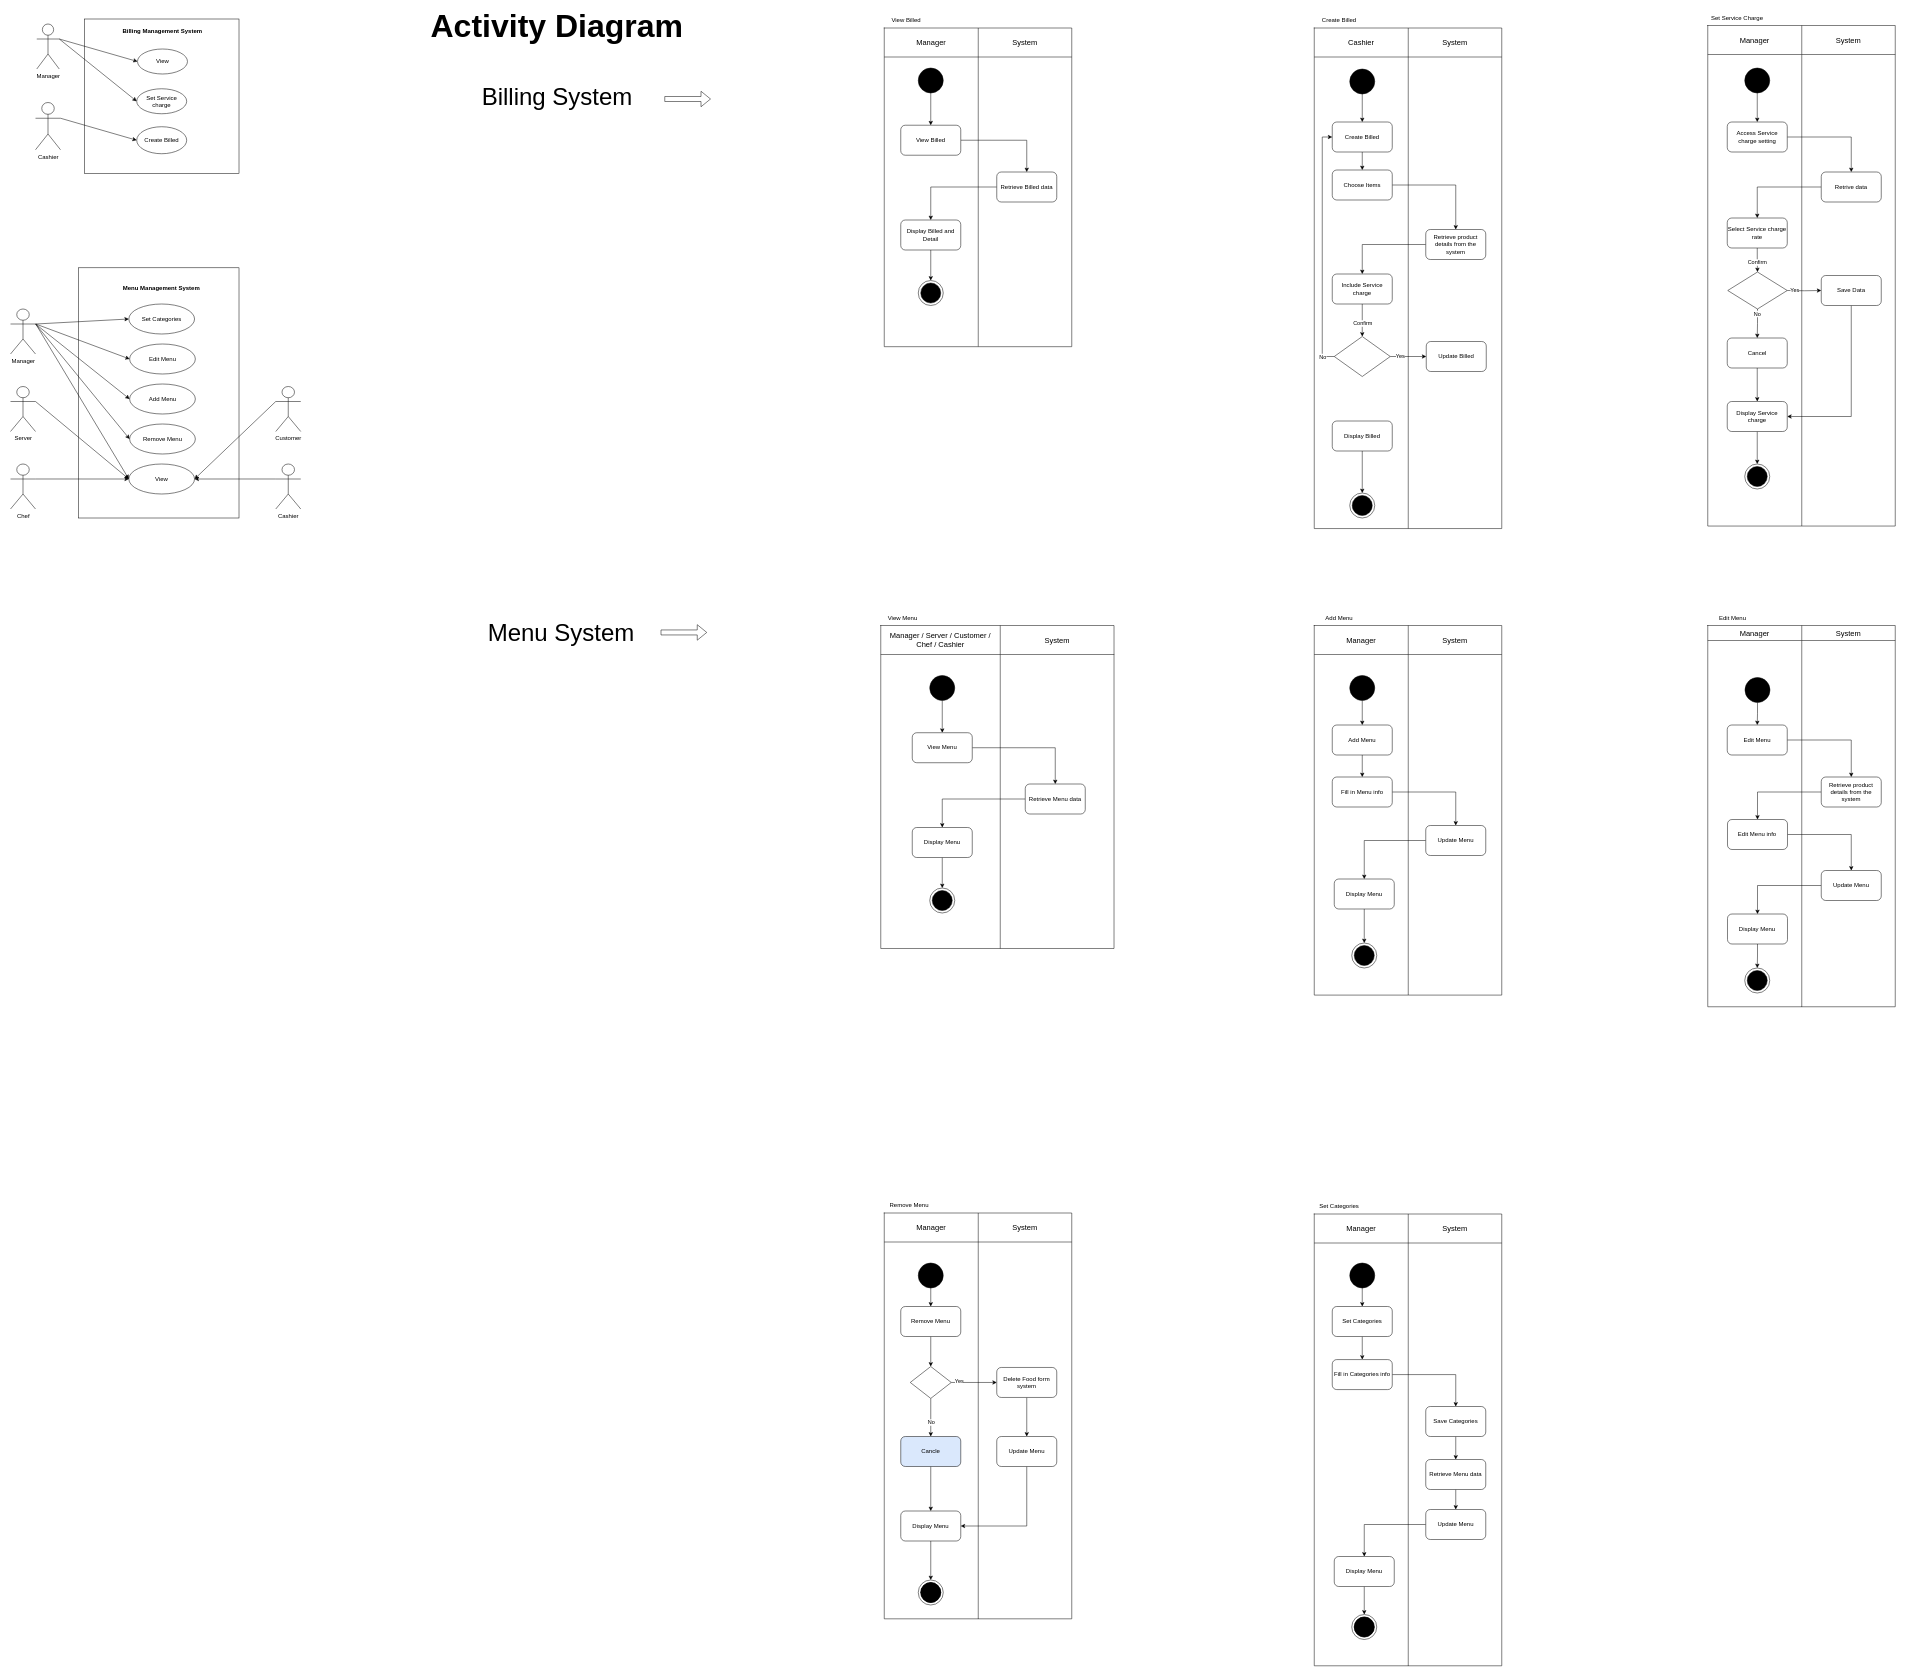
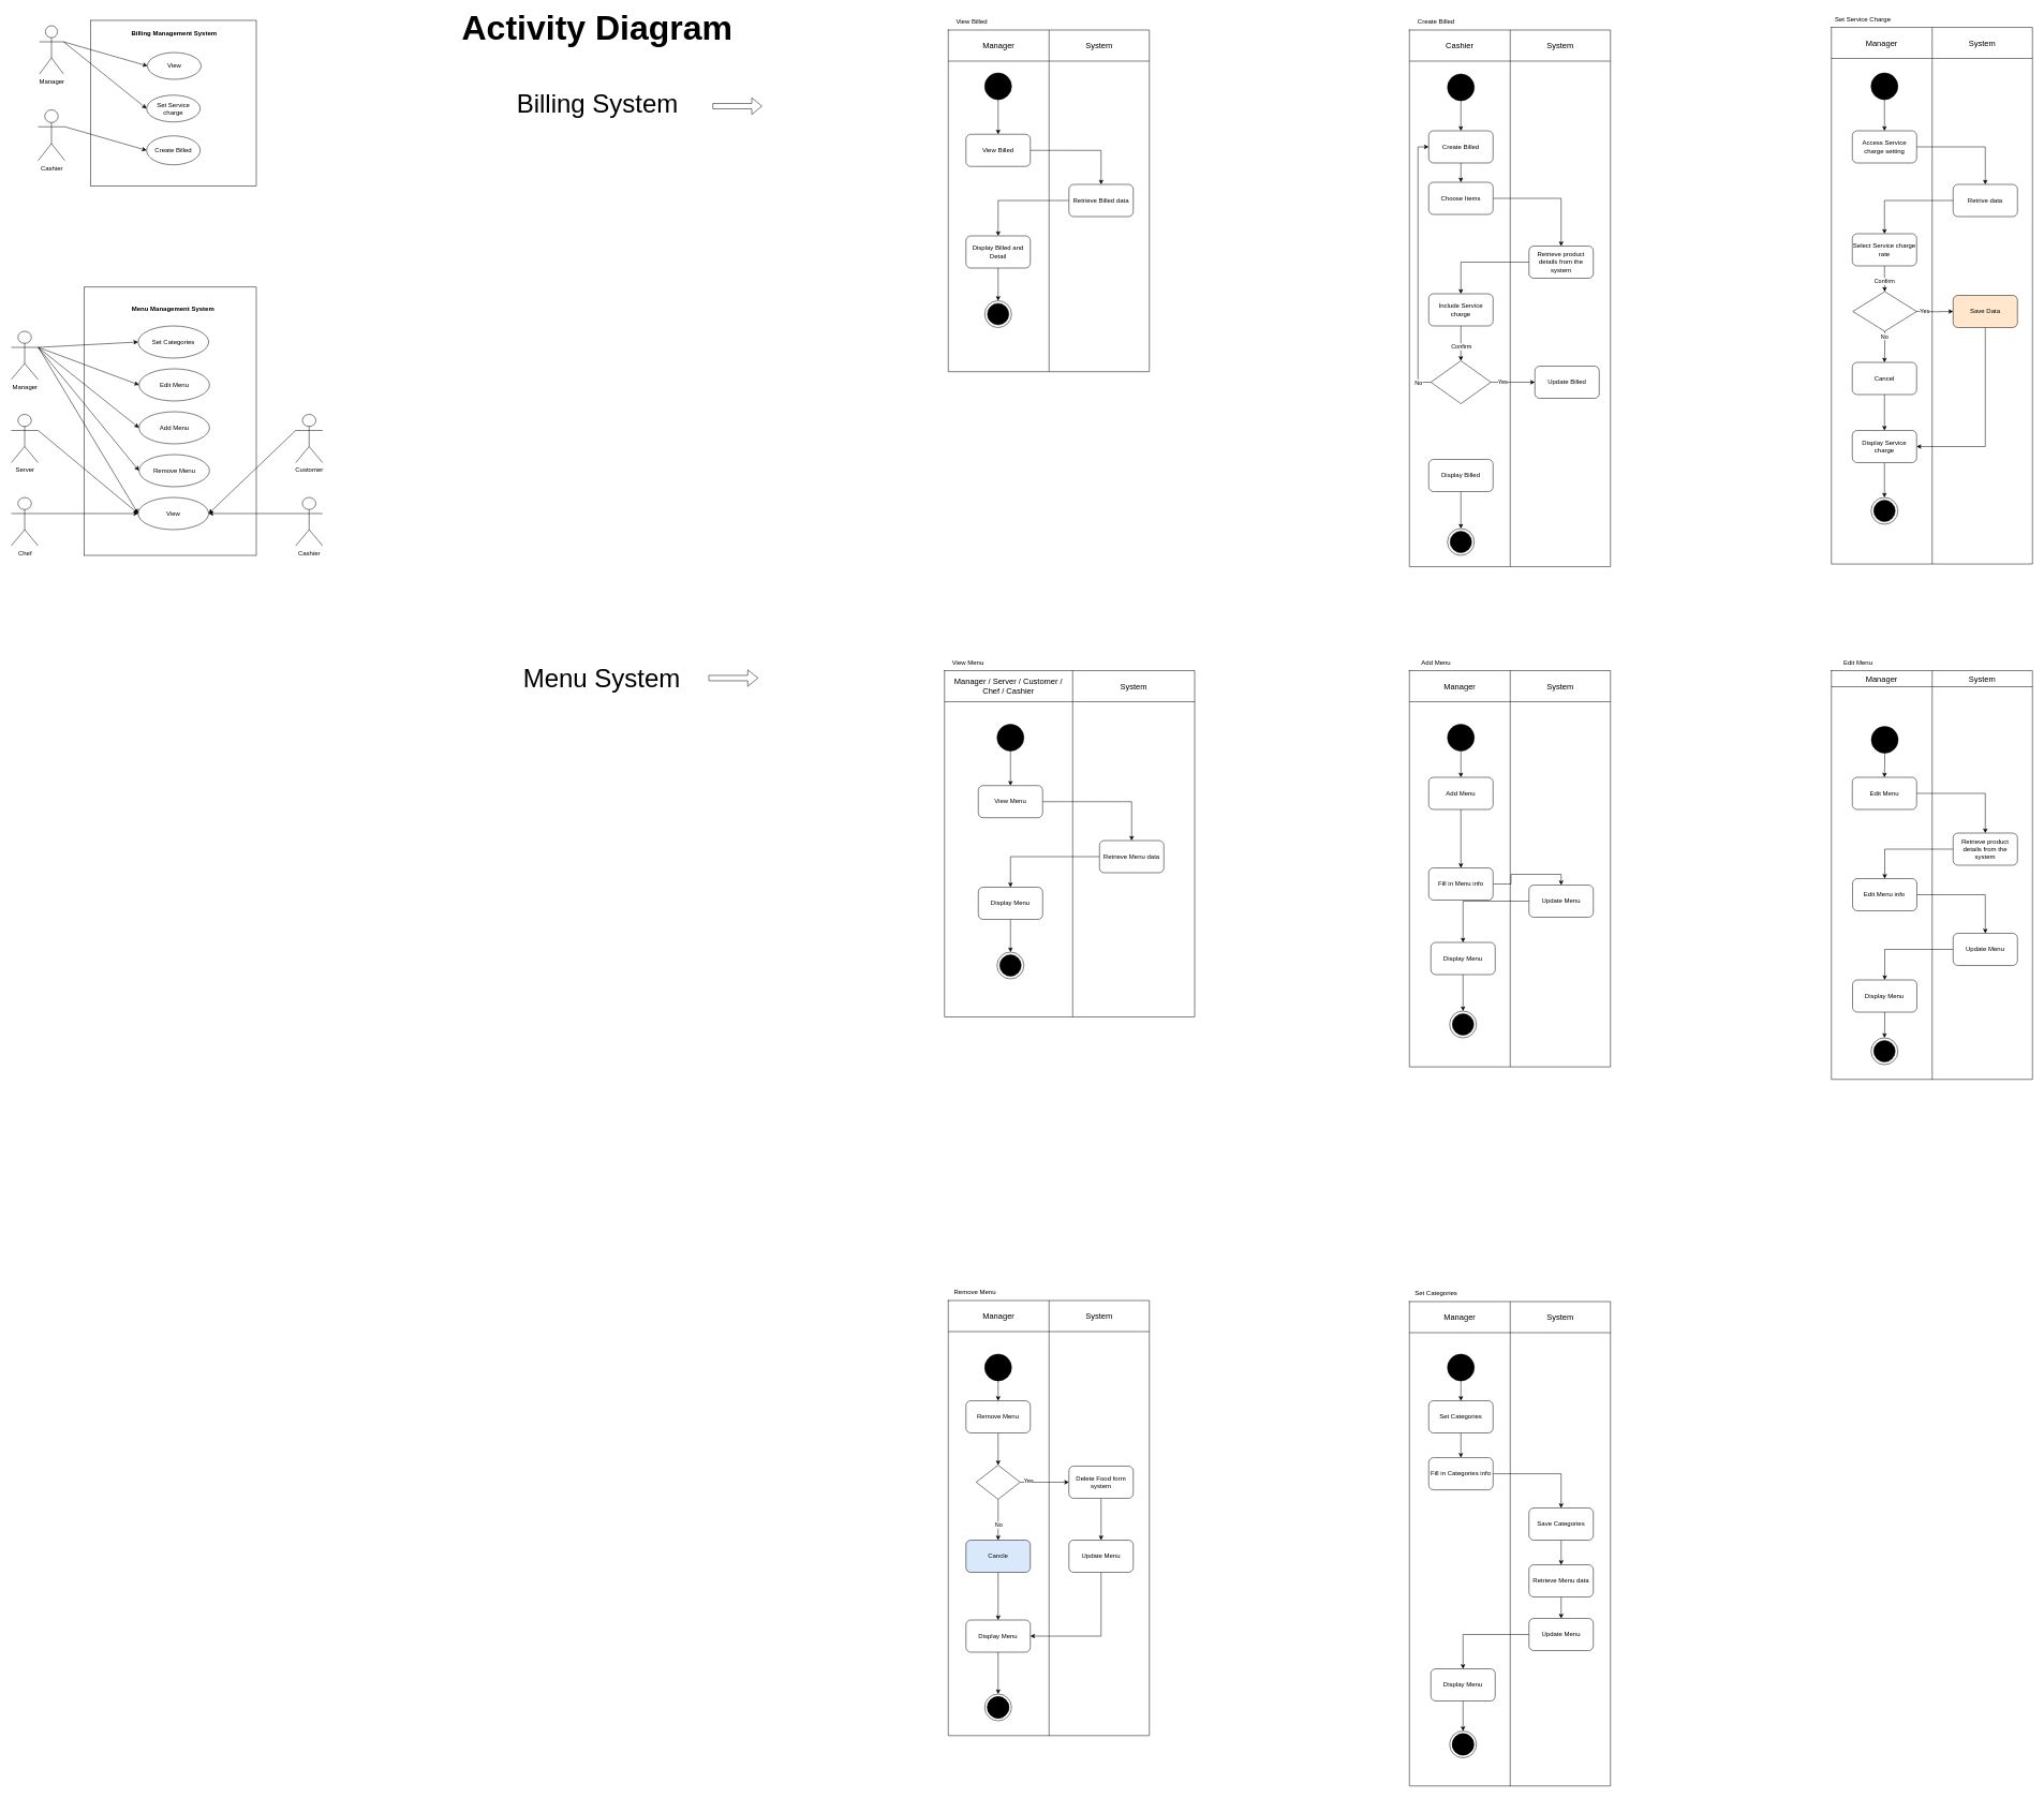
- <mxCell id="101" value="Save Data" style="rounded=1;whiteSpace=wrap;html=1;" vertex="1" parent="1"><mxGeometry x="3642" y="550" width="120" height="60" as="geometry" /></mxCell>
+ <mxCell id="101" value="Save Data" style="rounded=1;whiteSpace=wrap;html=1;fillColor=#ffe6cc;" vertex="1" parent="1"><mxGeometry x="3642" y="550" width="120" height="60" as="geometry" /></mxCell>
- <mxCell id="66" value="Update Billed" style="rounded=1;whiteSpace=wrap;html=1;" vertex="1" parent="1"><mxGeometry x="2852" y="682" width="120" height="60" as="geometry" /></mxCell>
+ <mxCell id="66" value="Update Billed" style="rounded=1;whiteSpace=wrap;html=1;" vertex="1" parent="1"><mxGeometry x="2862" y="682" width="120" height="60" as="geometry" /></mxCell>
- <mxCell id="76" value="Display Billed" style="rounded=1;whiteSpace=wrap;html=1;" vertex="1" parent="1"><mxGeometry x="2664" y="841" width="120" height="60" as="geometry" /></mxCell>
+ <mxCell id="76" value="Display Billed" style="rounded=1;whiteSpace=wrap;html=1;" vertex="1" parent="1"><mxGeometry x="2664" y="856" width="120" height="60" as="geometry" /></mxCell>
- <mxCell id="146" value="Fill in Menu info" style="rounded=1;whiteSpace=wrap;html=1;" vertex="1" parent="1"><mxGeometry x="2664" y="1553" width="120" height="60" as="geometry" /></mxCell>
+ <mxCell id="146" value="Fill in Menu info" style="rounded=1;whiteSpace=wrap;html=1;" vertex="1" parent="1"><mxGeometry x="2664" y="1618" width="120" height="60" as="geometry" /></mxCell>
